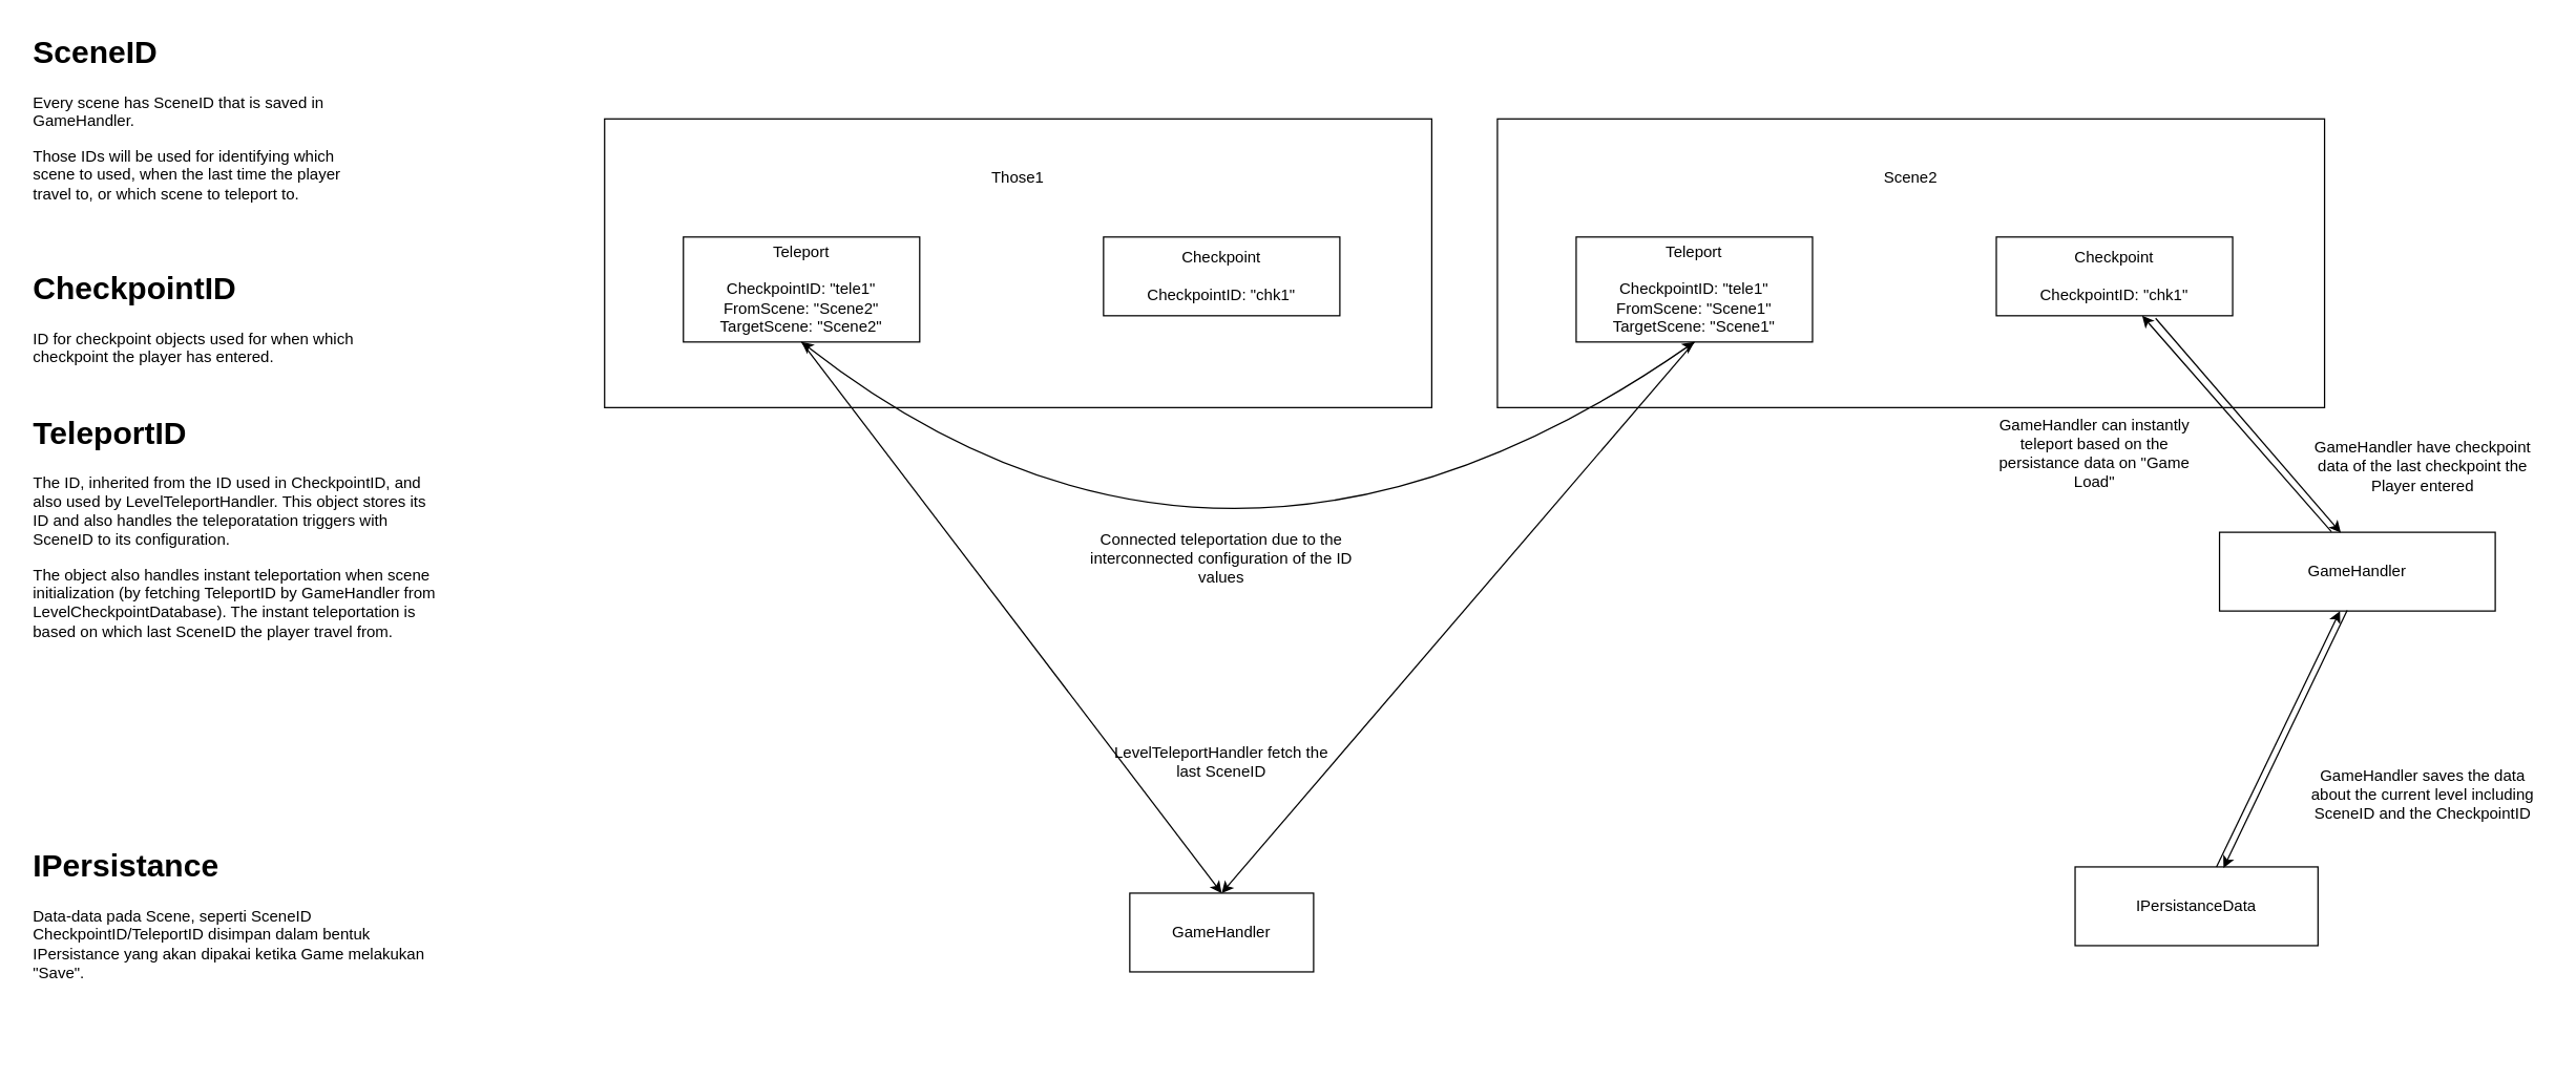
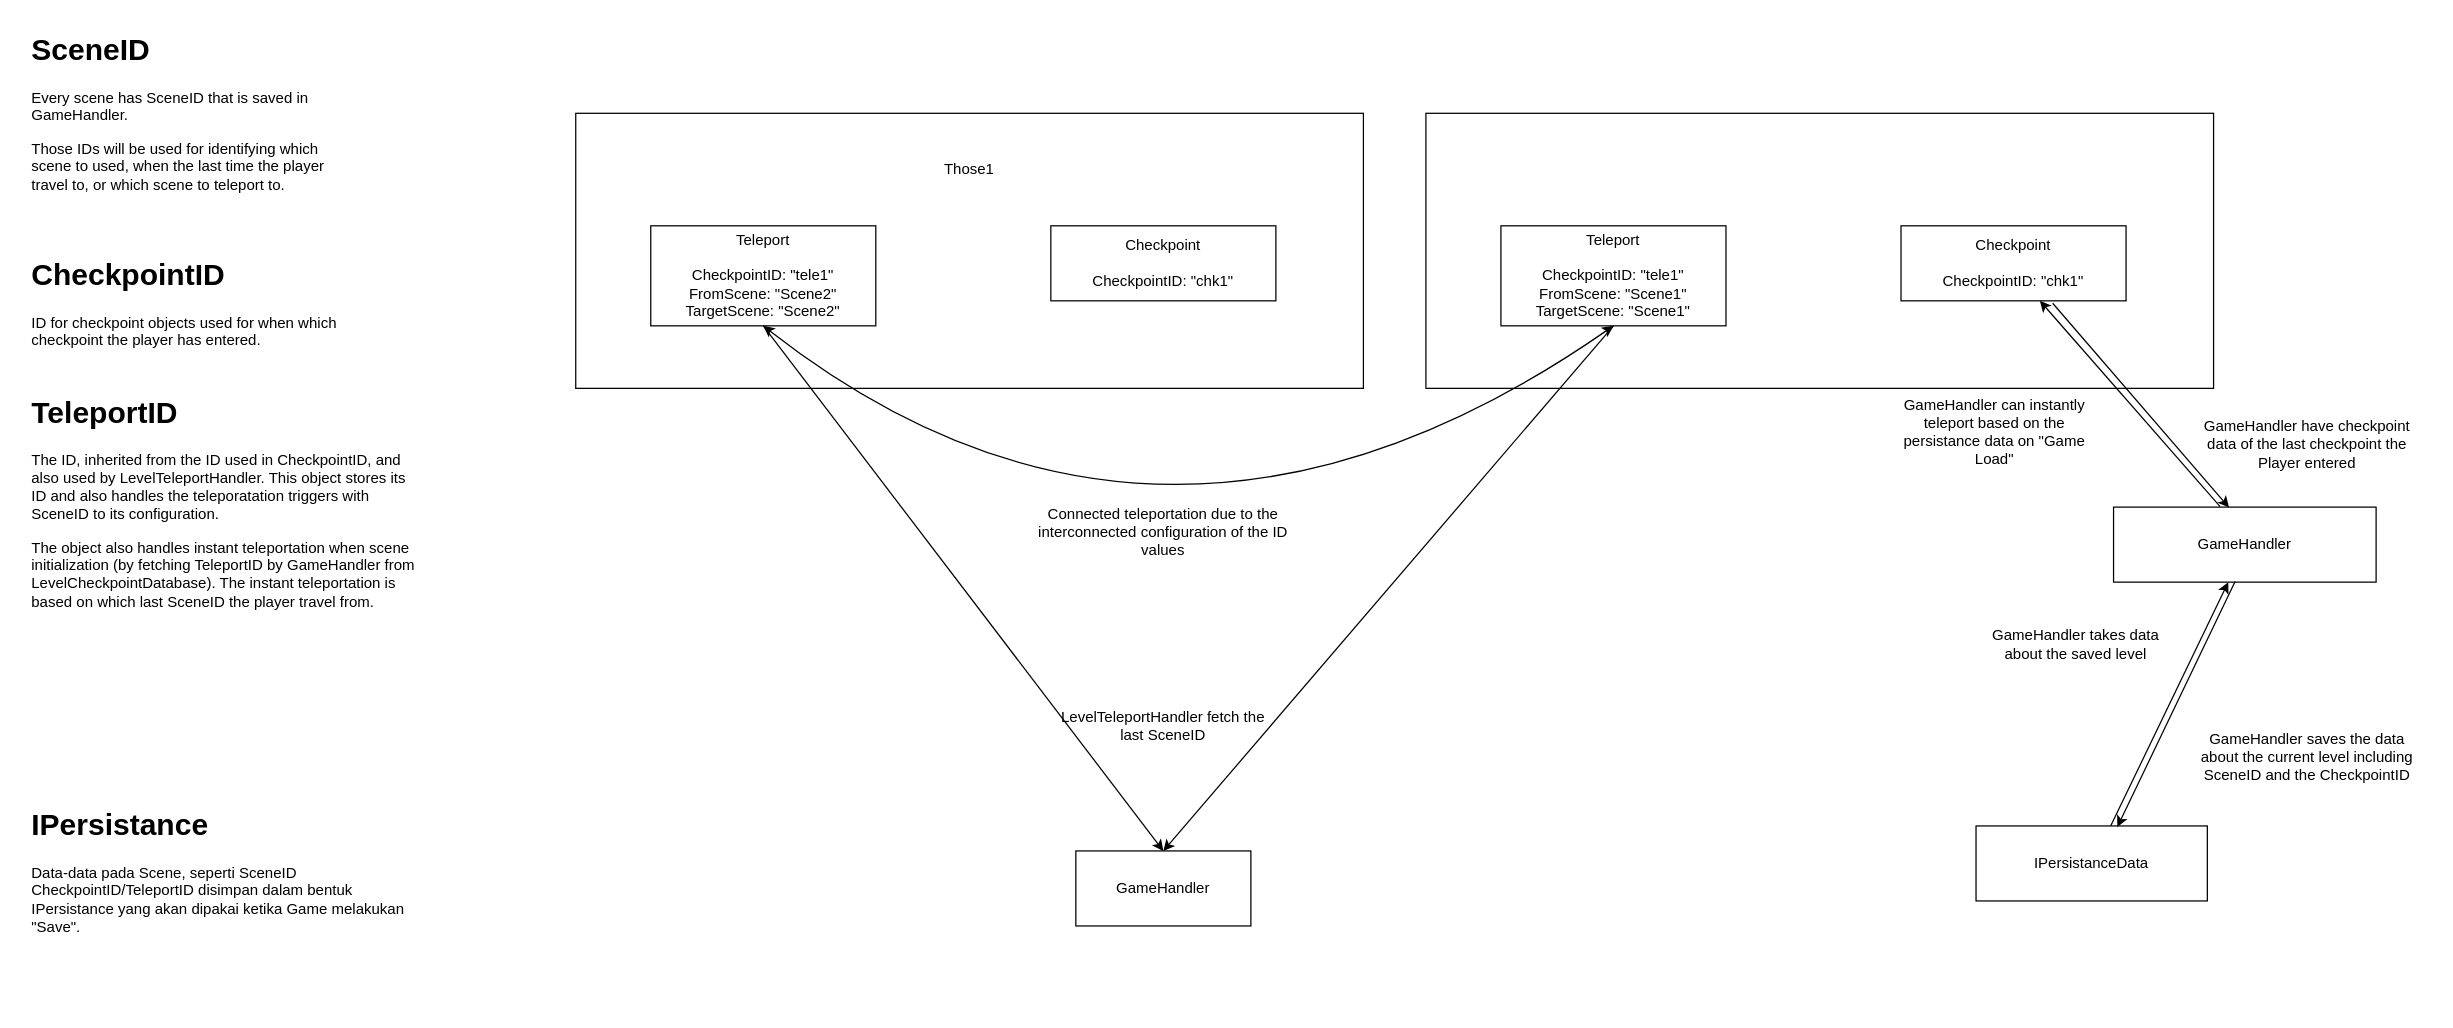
- <mxCell id="11" value="Scene2" style="text;html=1;strokeColor=none;fillColor=none;align=center;verticalAlign=middle;whiteSpace=wrap;rounded=0;" parent="1" vertex="1"><mxGeometry x="1425" y="120" width="60" height="30" as="geometry" /></mxCell>
+ <mxCell id="25" value="GameHandler takes data about the saved level" style="text;html=1;strokeColor=none;fillColor=none;align=center;verticalAlign=middle;whiteSpace=wrap;rounded=0;" parent="1" vertex="1"><mxGeometry x="1590" y="500" width="140" height="30" as="geometry" /></mxCell>
